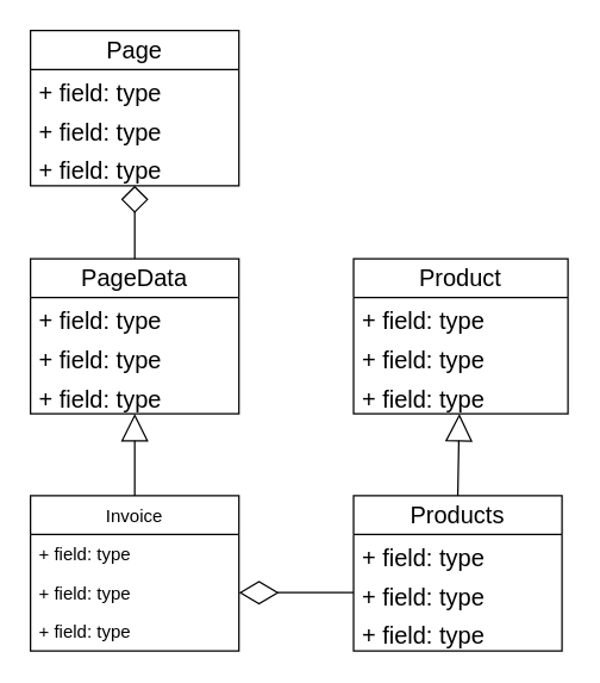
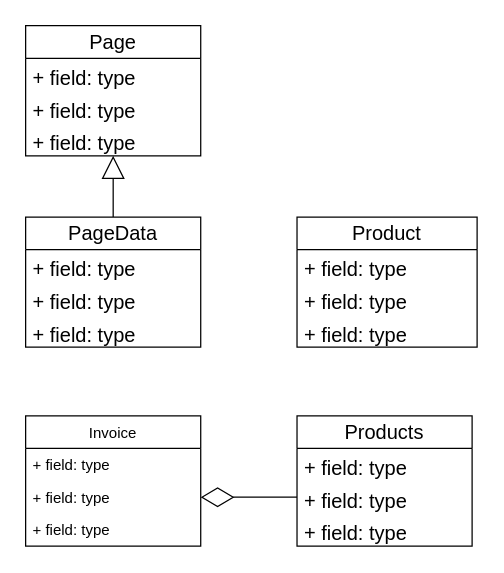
- <mxCell id="24" value="" style="endArrow=diamond;endSize=16;endFill=0;html=1;rounded=0;exitX=0.5;exitY=0;exitDx=0;exitDy=0;" edge="1" parent="1" source="6" target="10"><mxGeometry width="160" relative="1" as="geometry"><mxPoint x="-178" y="292" as="sourcePoint" /><mxPoint x="-18" y="292" as="targetPoint" /></mxGeometry></mxCell>
+ <mxCell id="24" value="" style="endArrow=block;endSize=16;endFill=0;html=1;rounded=0;exitX=0.5;exitY=0;exitDx=0;exitDy=0;" edge="1" parent="1" source="6" target="10"><mxGeometry width="160" relative="1" as="geometry"><mxPoint x="-178" y="292" as="sourcePoint" /><mxPoint x="-18" y="292" as="targetPoint" /></mxGeometry></mxCell>
- <mxCell id="23" value="" style="endArrow=block;endSize=16;endFill=0;html=1;rounded=0;" edge="1" parent="1" source="19" target="6"><mxGeometry width="160" relative="1" as="geometry"><mxPoint x="278" y="469" as="sourcePoint" /><mxPoint x="223" y="278" as="targetPoint" /></mxGeometry></mxCell>
- <mxCell id="25" value="" style="endArrow=block;endSize=16;endFill=0;html=1;rounded=0;exitX=0.5;exitY=0;exitDx=0;exitDy=0;" edge="1" parent="1" source="14" target="2"><mxGeometry width="160" relative="1" as="geometry"><mxPoint x="343" y="490" as="sourcePoint" /><mxPoint x="503" y="490" as="targetPoint" /></mxGeometry></mxCell>
